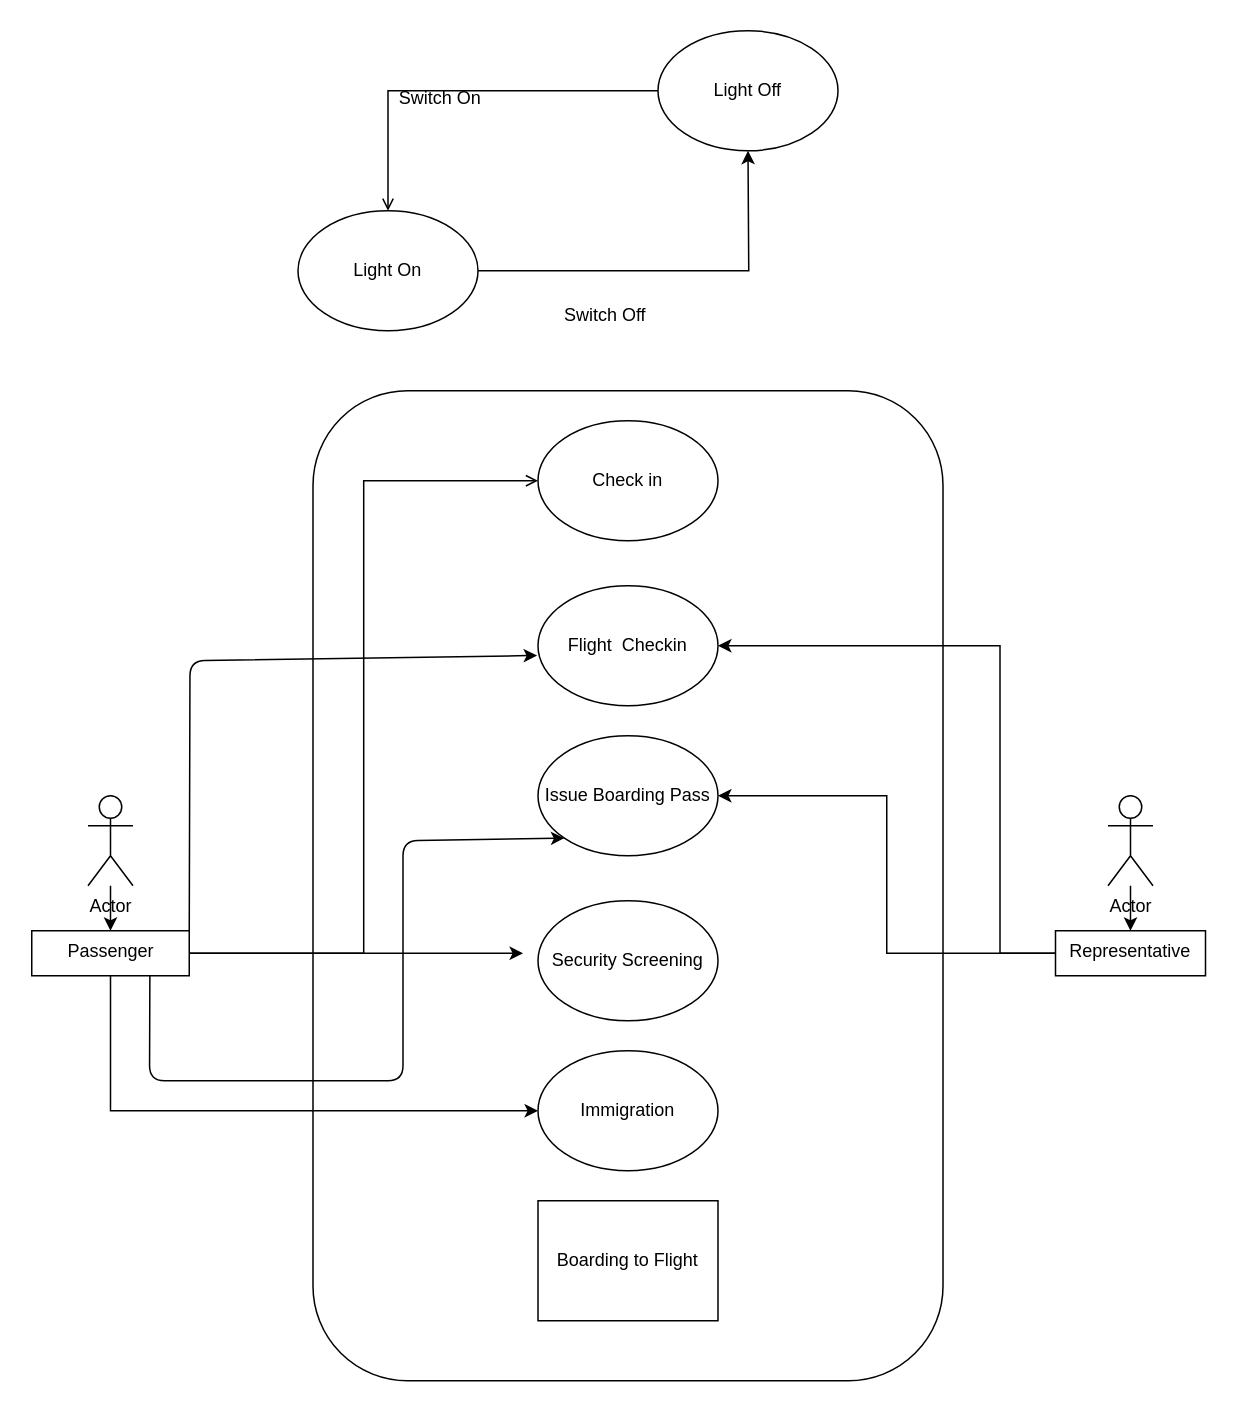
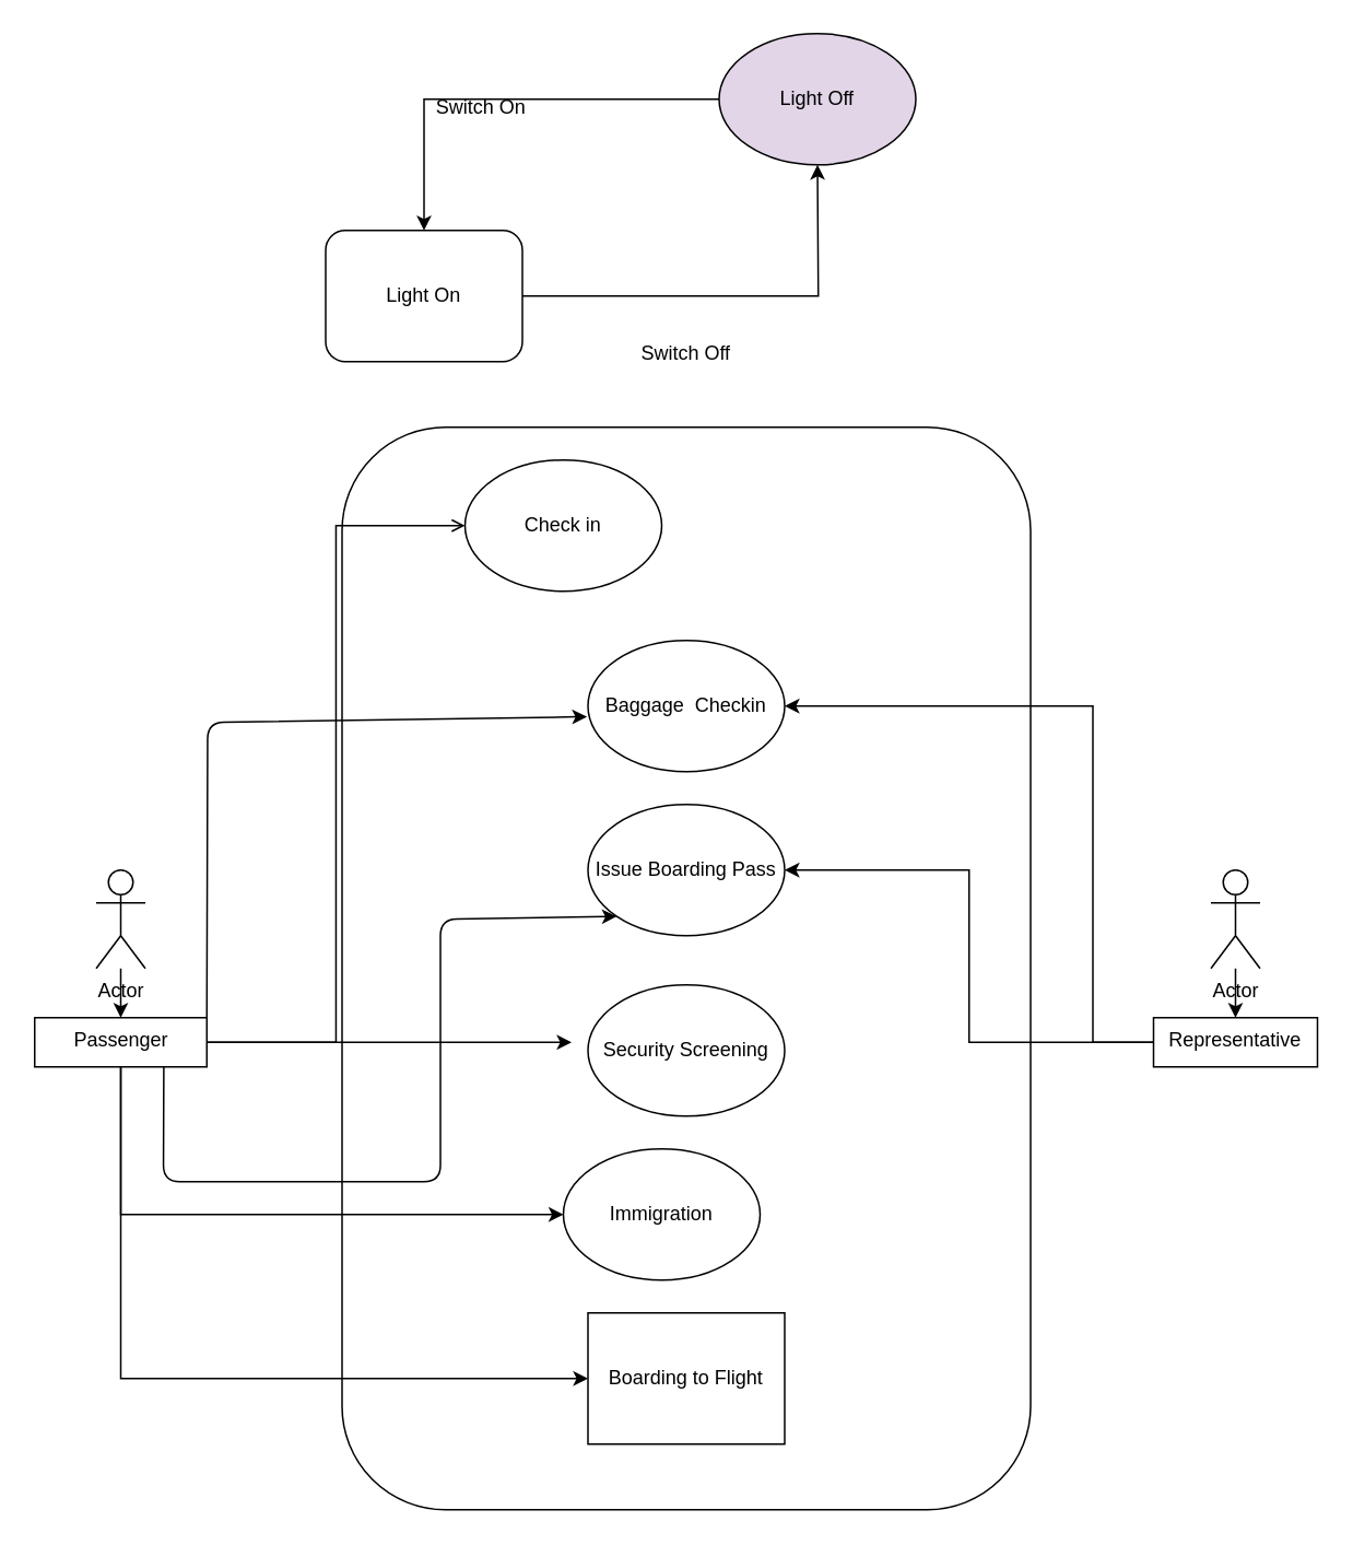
- <mxCell id="5" value="Light Off" style="ellipse;whiteSpace=wrap;html=1;" parent="1" vertex="1"><mxGeometry x="438" y="20" width="120" height="80" as="geometry" /></mxCell>
+ <mxCell id="5" value="Light Off" style="ellipse;whiteSpace=wrap;html=1;fillColor=#e1d5e7;" parent="1" vertex="1"><mxGeometry x="438" y="20" width="120" height="80" as="geometry" /></mxCell>
- <mxCell id="4" value="" style="edgeStyle=orthogonalEdgeStyle;rounded=0;orthogonalLoop=1;jettySize=auto;html=1;entryX=0.5;entryY=0;entryDx=0;entryDy=0;endArrow=open;" parent="1" source="5" target="3" edge="1"><mxGeometry relative="1" as="geometry"><mxPoint x="338" y="60" as="targetPoint" /></mxGeometry></mxCell>
+ <mxCell id="4" value="" style="edgeStyle=orthogonalEdgeStyle;rounded=0;orthogonalLoop=1;jettySize=auto;html=1;entryX=0.5;entryY=0;entryDx=0;entryDy=0;" parent="1" source="5" target="3" edge="1"><mxGeometry relative="1" as="geometry"><mxPoint x="338" y="60" as="targetPoint" /></mxGeometry></mxCell>
- <mxCell id="3" value="Light On" style="ellipse;whiteSpace=wrap;html=1;" parent="1" vertex="1"><mxGeometry x="198" y="140" width="120" height="80" as="geometry" /></mxCell>
+ <mxCell id="3" value="Light On" style="whiteSpace=wrap;html=1;rounded=1;" parent="1" vertex="1"><mxGeometry x="198" y="140" width="120" height="80" as="geometry" /></mxCell>
- <mxCell id="6" value="Switch Off" style="text;html=1;strokeColor=none;fillColor=none;align=center;verticalAlign=middle;whiteSpace=wrap;rounded=0;" parent="1" vertex="1"><mxGeometry x="348" y="200" width="110" height="20" as="geometry" /></mxCell>
+ <mxCell id="6" value="Switch Off" style="text;html=1;strokeColor=none;fillColor=none;align=center;verticalAlign=middle;whiteSpace=wrap;rounded=0;" parent="1" vertex="1"><mxGeometry x="363" y="205" width="110" height="20" as="geometry" /></mxCell>
- <mxCell id="9" value="Check in" style="ellipse;whiteSpace=wrap;html=1;" parent="1" vertex="1"><mxGeometry x="358" y="280" width="120" height="80" as="geometry" /></mxCell>
+ <mxCell id="9" value="Check in" style="ellipse;whiteSpace=wrap;html=1;" parent="1" vertex="1"><mxGeometry x="283" y="280" width="120" height="80" as="geometry" /></mxCell>
- <mxCell id="10" value="Flight&amp;nbsp; Checkin" style="ellipse;whiteSpace=wrap;html=1;" parent="1" vertex="1"><mxGeometry x="358" y="390" width="120" height="80" as="geometry" /></mxCell>
+ <mxCell id="10" value="Baggage&amp;nbsp; Checkin" style="ellipse;whiteSpace=wrap;html=1;" parent="1" vertex="1"><mxGeometry x="358" y="390" width="120" height="80" as="geometry" /></mxCell>
- <mxCell id="13" value="Immigration" style="ellipse;whiteSpace=wrap;html=1;" parent="1" vertex="1"><mxGeometry x="358" y="700" width="120" height="80" as="geometry" /></mxCell>
+ <mxCell id="13" value="Immigration" style="ellipse;whiteSpace=wrap;html=1;" parent="1" vertex="1"><mxGeometry x="343" y="700" width="120" height="80" as="geometry" /></mxCell>
+ <mxCell id="21" value="" style="edgeStyle=orthogonalEdgeStyle;rounded=0;orthogonalLoop=1;jettySize=auto;html=1;entryX=0;entryY=0.5;entryDx=0;entryDy=0;" parent="1" source="23" target="14" edge="1"><mxGeometry relative="1" as="geometry"><mxPoint x="-72" y="635" as="targetPoint" /><Array as="points"><mxPoint x="73" y="840" /></Array></mxGeometry></mxCell>
